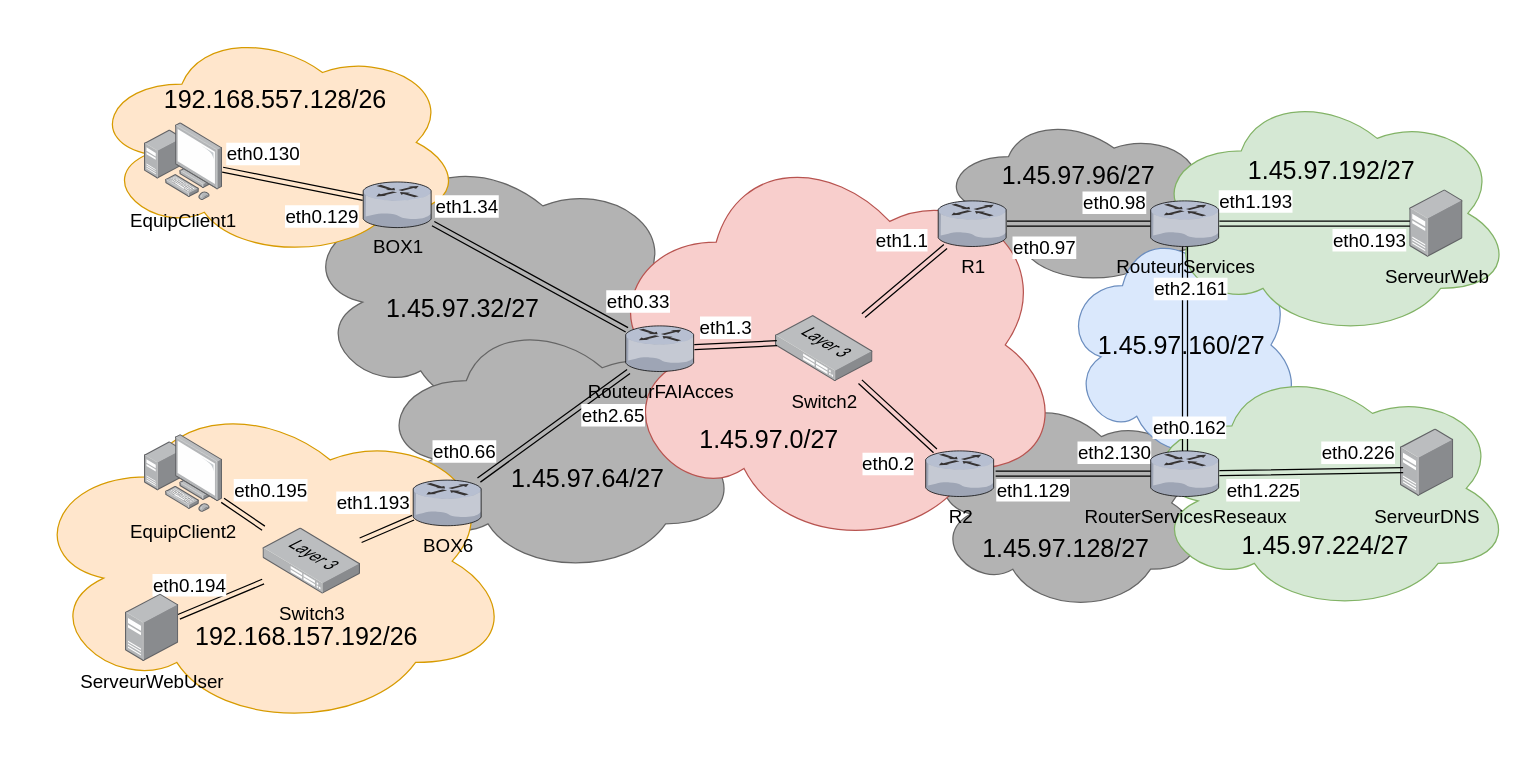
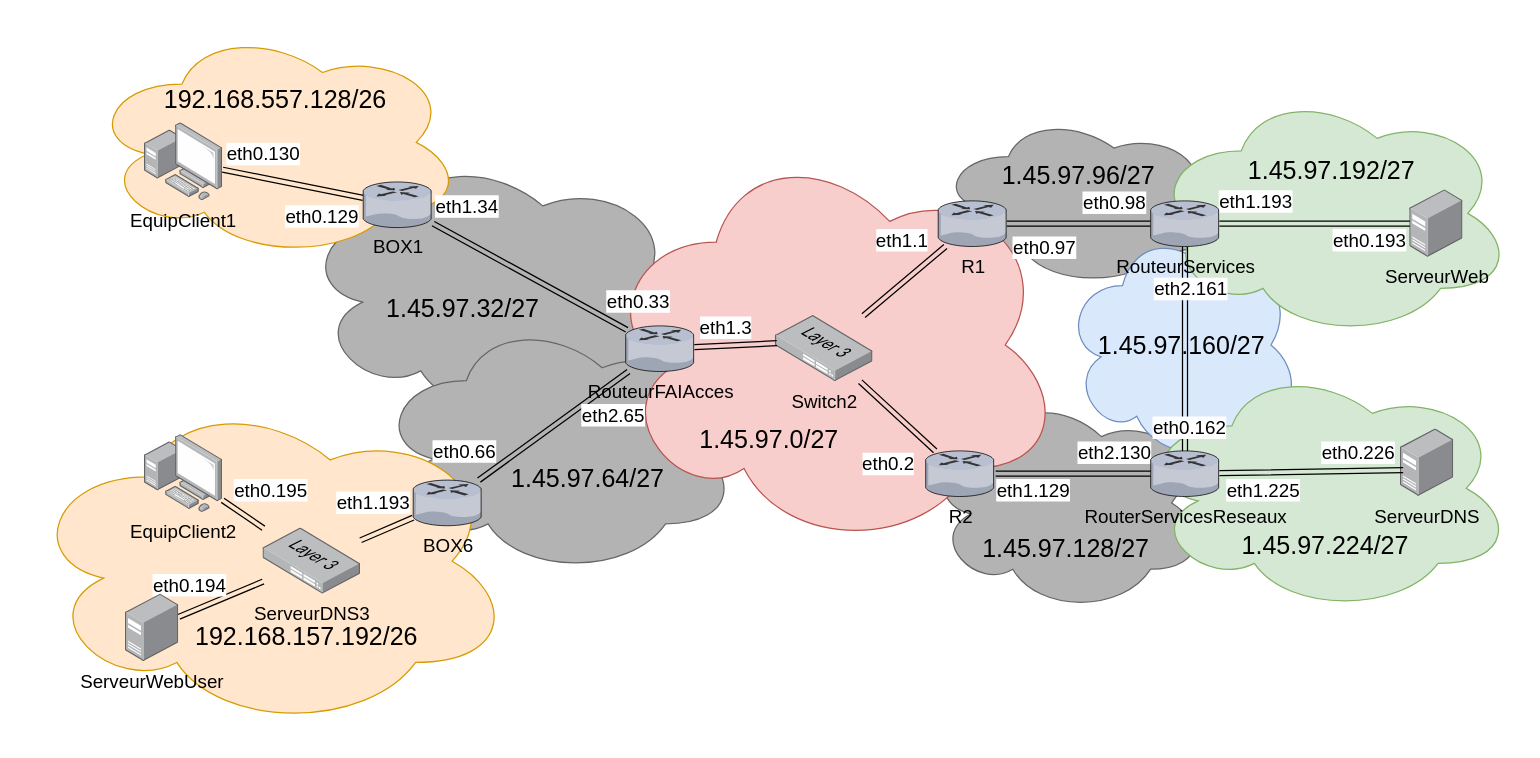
- <mxCell id="23" value="Switch3" style="image;points=[];aspect=fixed;html=1;align=center;shadow=0;dashed=0;image=img/lib/allied_telesis/switch/Switch_24_port_L3_Alternative.svg;labelBackgroundColor=none;fontSize=15;" parent="1" vertex="1"><mxGeometry x="210" y="421.85" width="78" height="52.8" as="geometry" /></mxCell>
+ <mxCell id="23" value="ServeurDNS3" style="image;points=[];aspect=fixed;html=1;align=center;shadow=0;dashed=0;image=img/lib/allied_telesis/switch/Switch_24_port_L3_Alternative.svg;labelBackgroundColor=none;fontSize=15;" parent="1" vertex="1"><mxGeometry x="210" y="421.85" width="78" height="52.8" as="geometry" /></mxCell>
